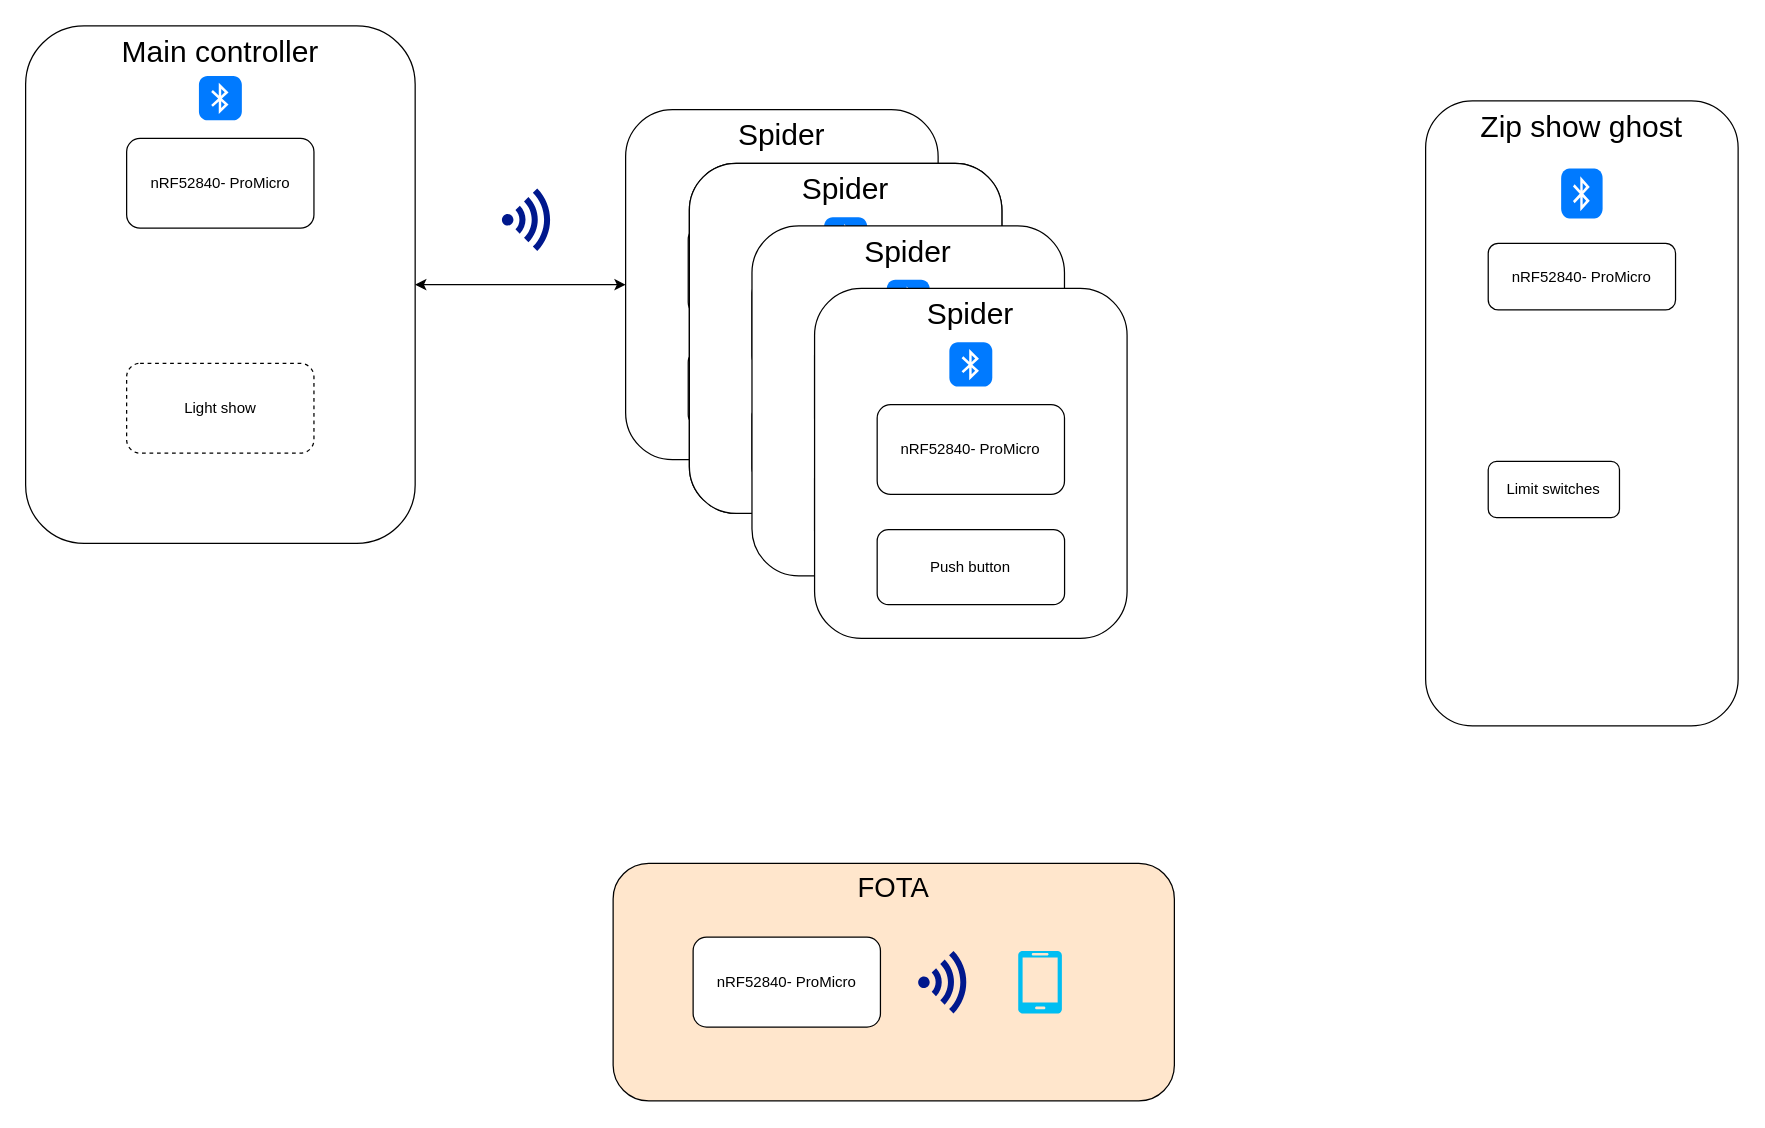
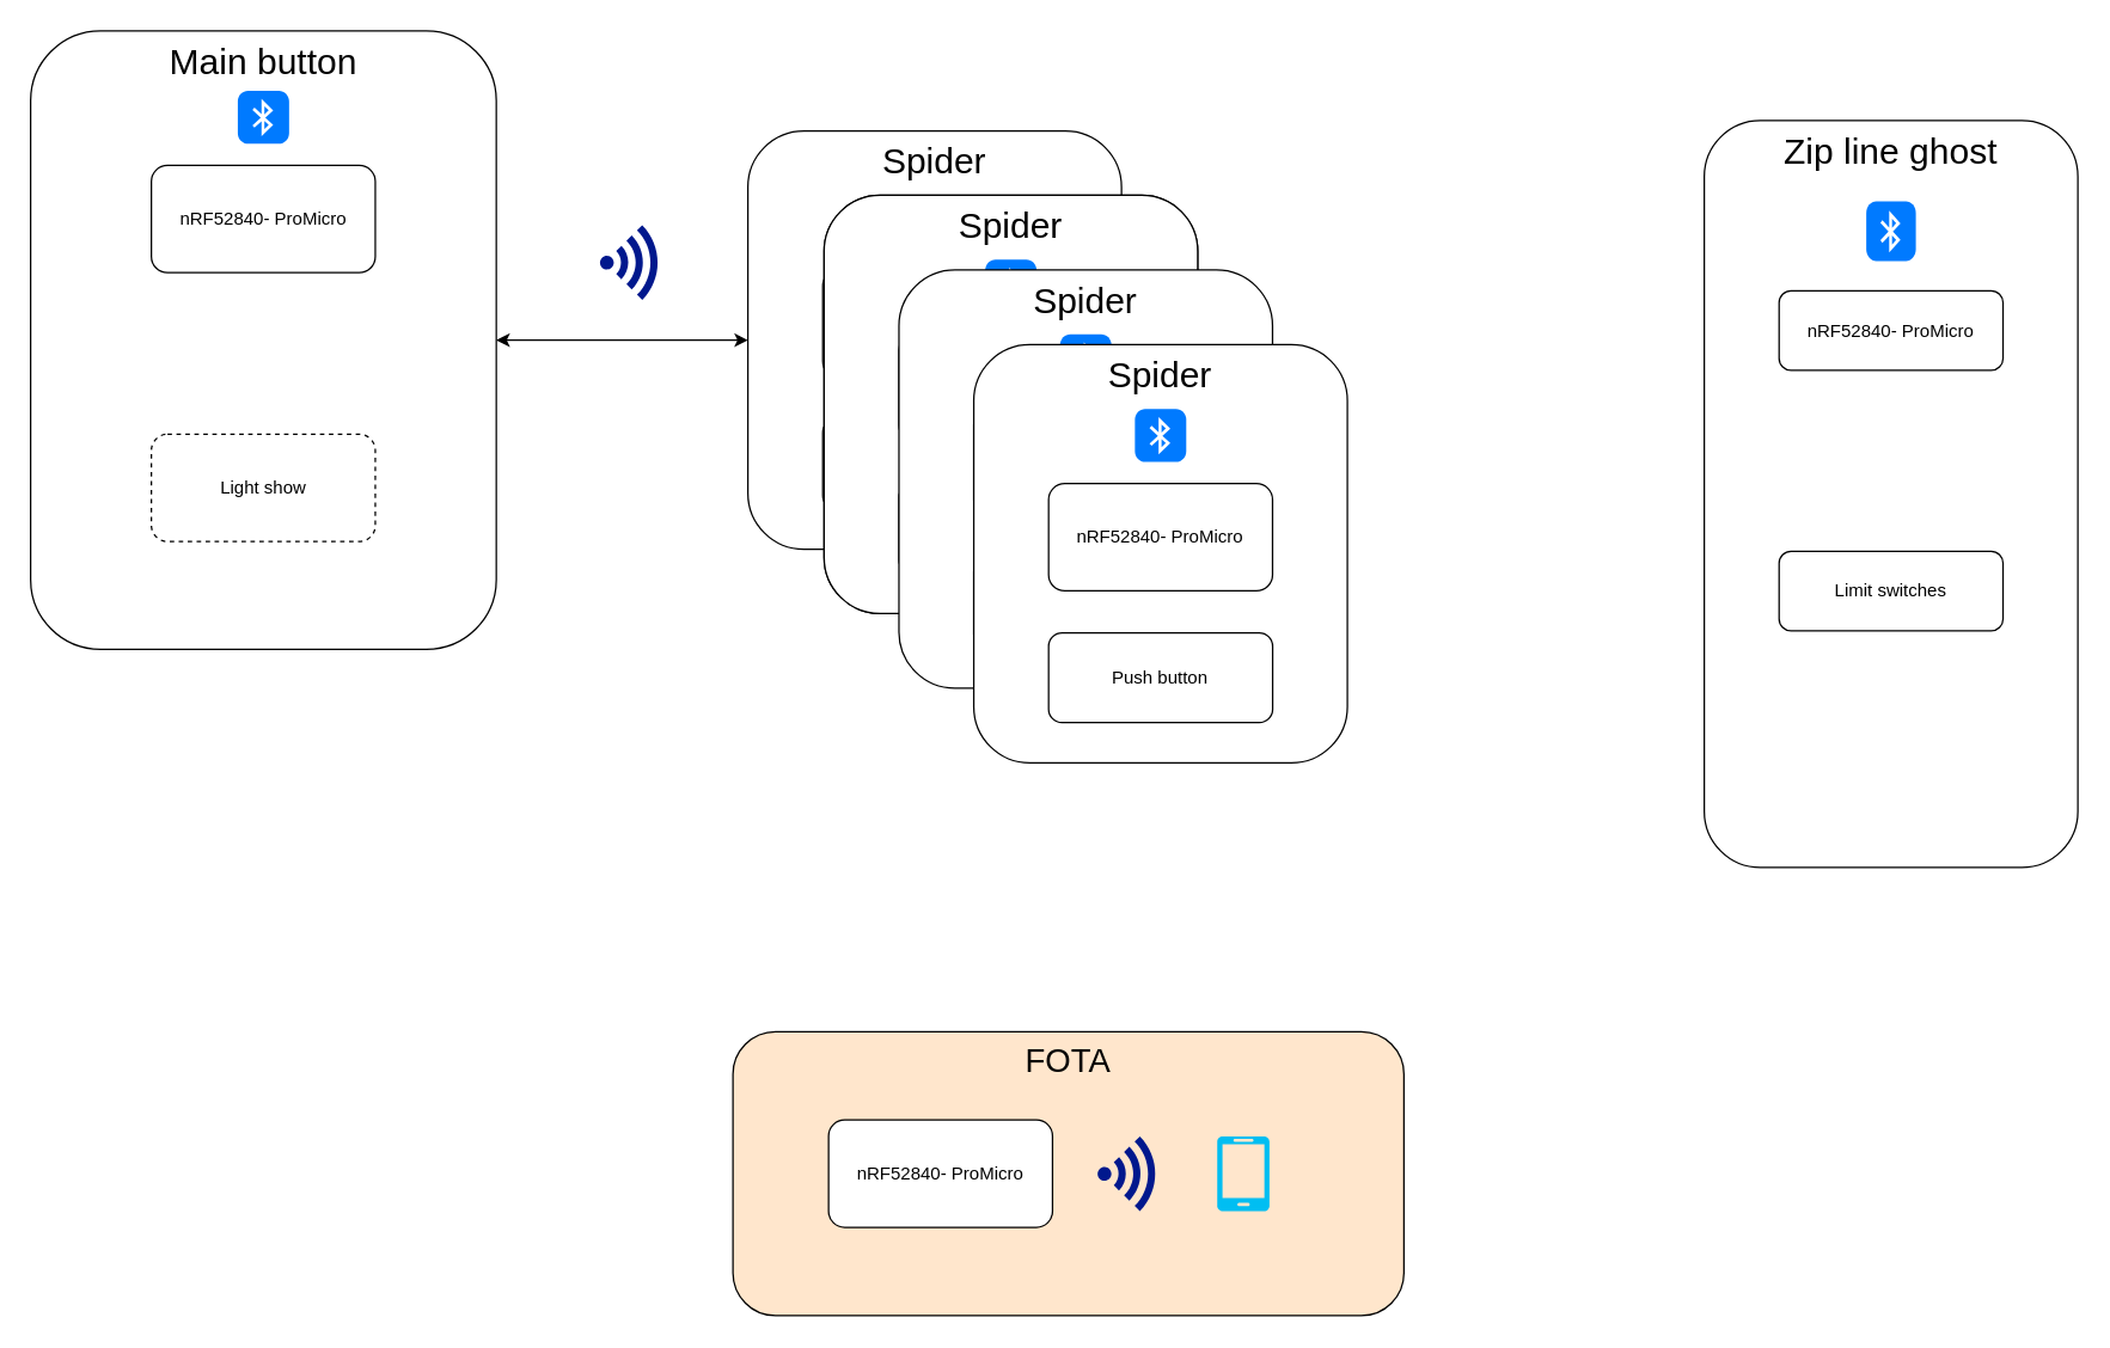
- <mxCell id="4" value="Main controller" style="rounded=1;whiteSpace=wrap;html=1;align=center;verticalAlign=top;fontSize=24;" parent="3" vertex="1"><mxGeometry width="311.63" height="414" as="geometry" /></mxCell>
+ <mxCell id="4" value="Main button" style="rounded=1;whiteSpace=wrap;html=1;align=center;verticalAlign=top;fontSize=24;" parent="3" vertex="1"><mxGeometry width="311.63" height="414" as="geometry" /></mxCell>
- <mxCell id="15" value="&lt;font style=&quot;font-size: 24px;&quot;&gt;Zip show ghost&lt;/font&gt;" style="rounded=1;whiteSpace=wrap;html=1;verticalAlign=top;" parent="14" vertex="1"><mxGeometry width="250" height="500" as="geometry" /></mxCell>
+ <mxCell id="15" value="&lt;font style=&quot;font-size: 24px;&quot;&gt;Zip line ghost&lt;/font&gt;" style="rounded=1;whiteSpace=wrap;html=1;verticalAlign=top;" parent="14" vertex="1"><mxGeometry width="250" height="500" as="geometry" /></mxCell>
- <mxCell id="18" value="Limit switches" style="rounded=1;whiteSpace=wrap;html=1;" parent="14" vertex="1"><mxGeometry x="50.08" y="288.39" width="105" height="45" as="geometry" /></mxCell>
+ <mxCell id="18" value="Limit switches" style="rounded=1;whiteSpace=wrap;html=1;" parent="14" vertex="1"><mxGeometry x="50.08" y="288.39" width="149.85" height="53.215" as="geometry" /></mxCell>
